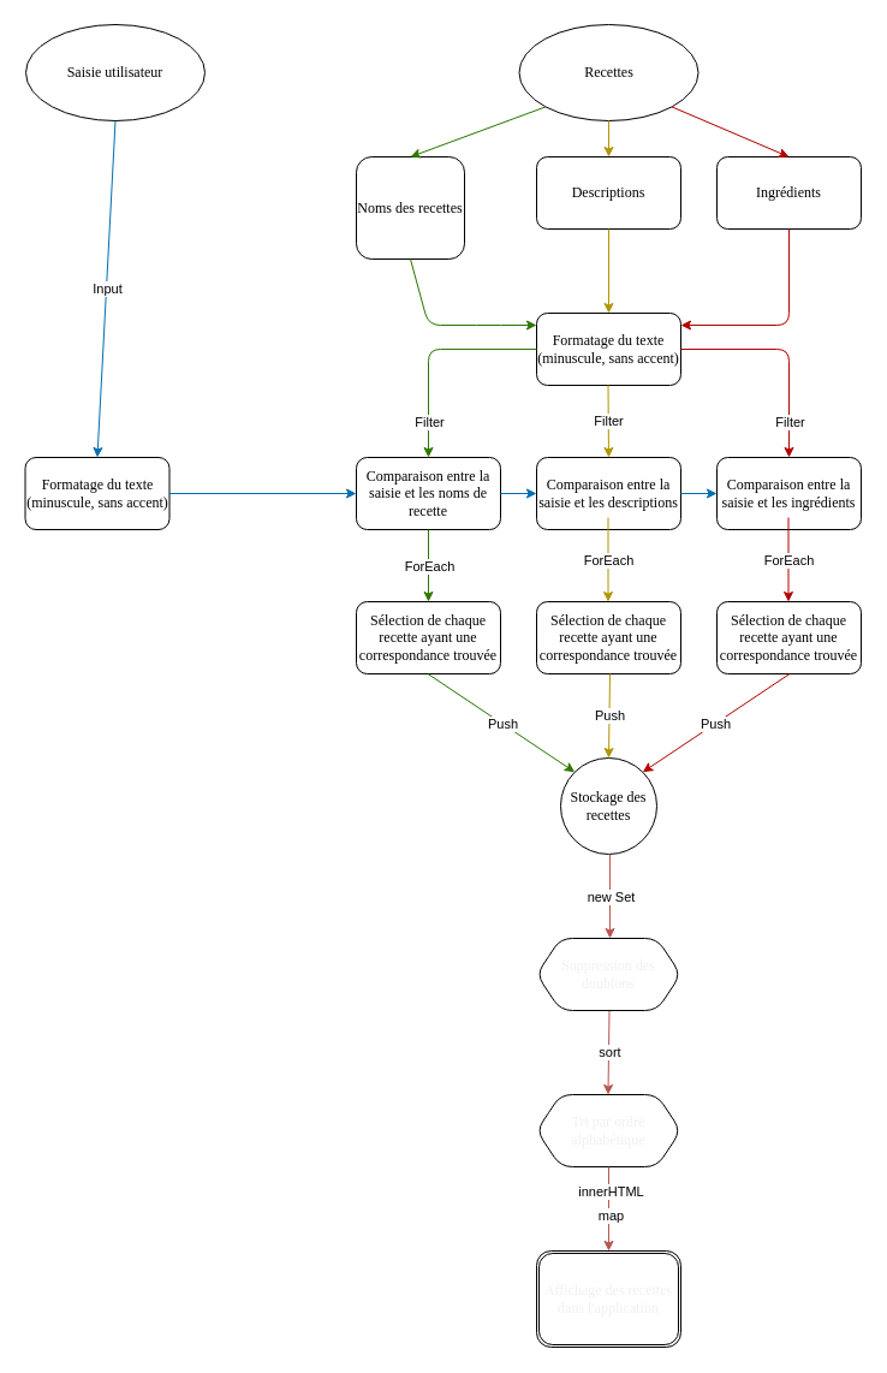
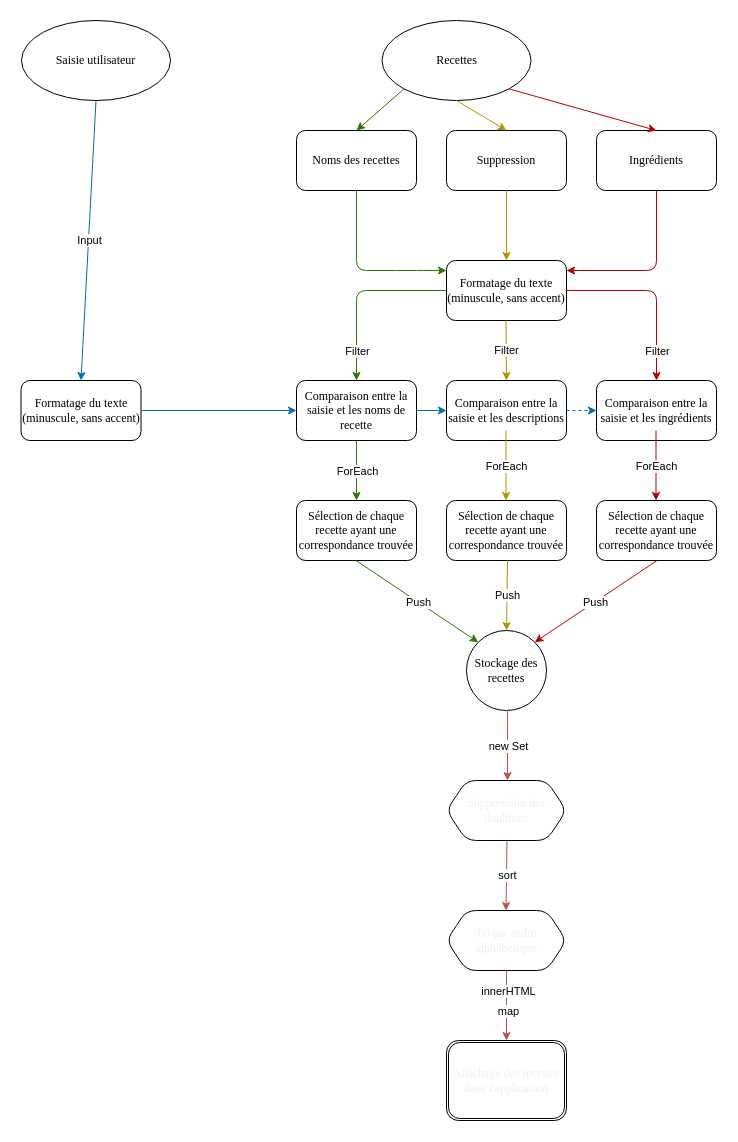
- <mxCell id="14" value="Recettes" style="ellipse;whiteSpace=wrap;html=1;fontFamily=Andika;fontSource=https%3A%2F%2Ffonts.googleapis.com%2Fcss%3Ffamily%3DAndika;fontSize=12;rounded=1;" parent="1" vertex="1"><mxGeometry x="431.5" y="20" width="149" height="80" as="geometry" /></mxCell>
+ <mxCell id="14" value="Recettes" style="ellipse;whiteSpace=wrap;html=1;fontFamily=Andika;fontSource=https%3A%2F%2Ffonts.googleapis.com%2Fcss%3Ffamily%3DAndika;fontSize=12;rounded=1;" parent="1" vertex="1"><mxGeometry x="381.5" y="20" width="149" height="80" as="geometry" /></mxCell>
- <mxCell id="5" value="Descriptions" style="whiteSpace=wrap;html=1;fontFamily=Andika;fontSource=https%3A%2F%2Ffonts.googleapis.com%2Fcss%3Ffamily%3DAndika;rounded=1;" parent="1" vertex="1"><mxGeometry x="446" y="130" width="120" height="60" as="geometry" /></mxCell>
+ <mxCell id="5" value="Suppression" style="whiteSpace=wrap;html=1;fontFamily=Andika;fontSource=https%3A%2F%2Ffonts.googleapis.com%2Fcss%3Ffamily%3DAndika;rounded=1;" parent="1" vertex="1"><mxGeometry x="446" y="130" width="120" height="60" as="geometry" /></mxCell>
- <mxCell id="4" value="Noms des recettes" style="whiteSpace=wrap;html=1;fontFamily=Andika;fontSource=https%3A%2F%2Ffonts.googleapis.com%2Fcss%3Ffamily%3DAndika;fontSize=12;rounded=1;" parent="1" vertex="1"><mxGeometry x="296" y="130" width="90" height="85" as="geometry" /></mxCell>
+ <mxCell id="4" value="Noms des recettes" style="whiteSpace=wrap;html=1;fontFamily=Andika;fontSource=https%3A%2F%2Ffonts.googleapis.com%2Fcss%3Ffamily%3DAndika;fontSize=12;rounded=1;" parent="1" vertex="1"><mxGeometry x="296" y="130" width="120" height="60" as="geometry" /></mxCell>
- <mxCell id="17" value="" style="endArrow=classic;html=1;fontFamily=Andika;fontSource=https%3A%2F%2Ffonts.googleapis.com%2Fcss%3Ffamily%3DAndika;fontSize=12;fontColor=#3333FF;exitX=1;exitY=0.5;exitDx=0;exitDy=0;entryX=0;entryY=0.5;entryDx=0;entryDy=0;fillColor=#1ba1e2;strokeColor=#006EAF;" parent="1" source="9" target="10" edge="1"><mxGeometry width="50" height="50" relative="1" as="geometry"><mxPoint x="276" y="360" as="sourcePoint" /><mxPoint x="326" y="310" as="targetPoint" /></mxGeometry></mxCell>
+ <mxCell id="17" value="" style="endArrow=classic;html=1;fontFamily=Andika;fontSource=https%3A%2F%2Ffonts.googleapis.com%2Fcss%3Ffamily%3DAndika;fontSize=12;fontColor=#3333FF;exitX=1;exitY=0.5;exitDx=0;exitDy=0;entryX=0;entryY=0.5;entryDx=0;entryDy=0;fillColor=#1ba1e2;strokeColor=#006EAF;dashed=1;" parent="1" source="9" target="10" edge="1"><mxGeometry width="50" height="50" relative="1" as="geometry"><mxPoint x="276" y="360" as="sourcePoint" /><mxPoint x="326" y="310" as="targetPoint" /></mxGeometry></mxCell>
